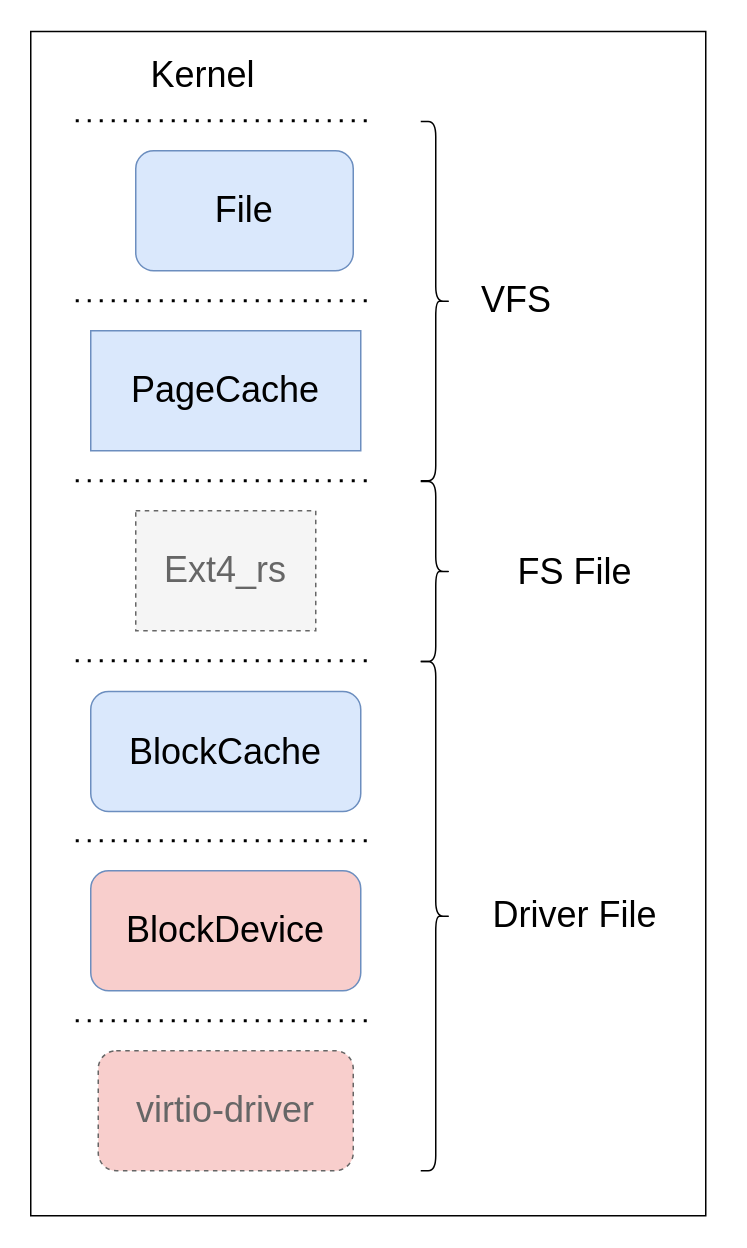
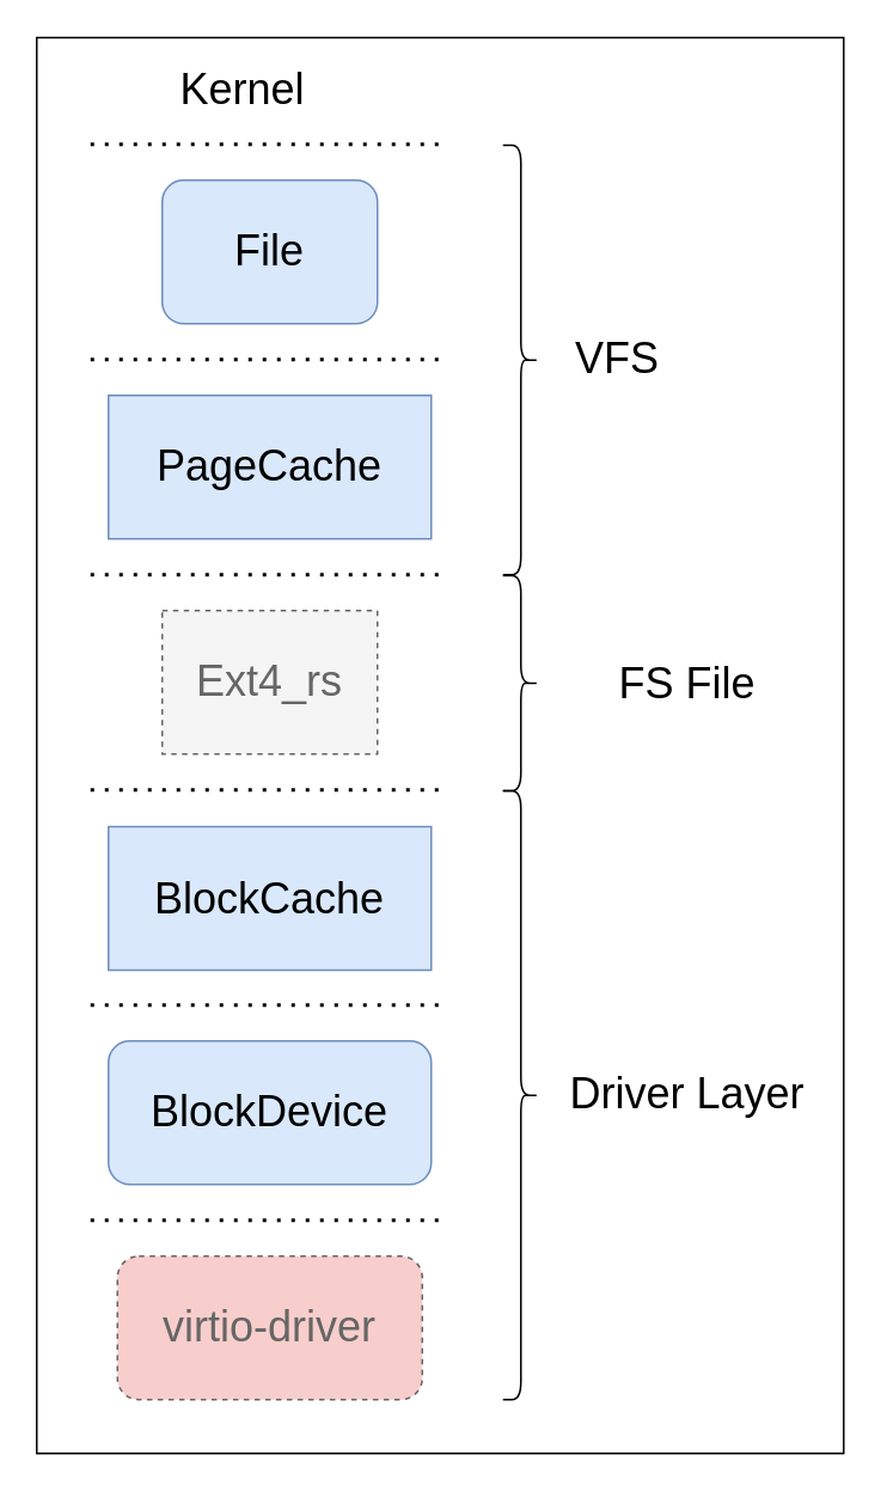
- <mxCell id="3" value="&lt;font style=&quot;font-size: 24px;&quot;&gt;File&lt;/font&gt;" style="rounded=1;whiteSpace=wrap;html=1;fillColor=#dae8fc;strokeColor=#6c8ebf;" parent="1" vertex="1"><mxGeometry x="90" y="100" width="145" height="80" as="geometry" /></mxCell>
+ <mxCell id="3" value="&lt;font style=&quot;font-size: 24px;&quot;&gt;File&lt;/font&gt;" style="rounded=1;whiteSpace=wrap;html=1;fillColor=#dae8fc;strokeColor=#6c8ebf;" parent="1" vertex="1"><mxGeometry x="90" y="100" width="120" height="80" as="geometry" /></mxCell>
- <mxCell id="11" value="&lt;font style=&quot;font-size: 24px;&quot;&gt;BlockCache&lt;/font&gt;" style="rounded=1;whiteSpace=wrap;html=1;fillColor=#dae8fc;strokeColor=#6c8ebf;" parent="1" vertex="1"><mxGeometry x="60" y="460.5" width="180" height="80" as="geometry" /></mxCell>
+ <mxCell id="11" value="&lt;font style=&quot;font-size: 24px;&quot;&gt;BlockCache&lt;/font&gt;" style="whiteSpace=wrap;html=1;fillColor=#dae8fc;strokeColor=#6c8ebf;rounded=0;" parent="1" vertex="1"><mxGeometry x="60" y="460.5" width="180" height="80" as="geometry" /></mxCell>
- <mxCell id="17" value="&lt;font style=&quot;font-size: 24px;&quot;&gt;Driver File&lt;/font&gt;" style="text;html=1;align=center;verticalAlign=middle;whiteSpace=wrap;rounded=0;" parent="1" vertex="1"><mxGeometry x="290" y="595.25" width="186" height="30" as="geometry" /></mxCell>
+ <mxCell id="17" value="&lt;font style=&quot;font-size: 24px;&quot;&gt;Driver Layer&lt;/font&gt;" style="text;html=1;align=center;verticalAlign=middle;whiteSpace=wrap;rounded=0;" parent="1" vertex="1"><mxGeometry x="290" y="595.25" width="186" height="30" as="geometry" /></mxCell>
- <mxCell id="13" value="&lt;span style=&quot;font-size: 24px;&quot;&gt;BlockDevice&lt;/span&gt;" style="rounded=1;whiteSpace=wrap;html=1;fillColor=#f8cecc;strokeColor=#6c8ebf;" parent="1" vertex="1"><mxGeometry x="60" y="580" width="180" height="80" as="geometry" /></mxCell>
+ <mxCell id="13" value="&lt;span style=&quot;font-size: 24px;&quot;&gt;BlockDevice&lt;/span&gt;" style="rounded=1;whiteSpace=wrap;html=1;fillColor=#dae8fc;strokeColor=#6c8ebf;" parent="1" vertex="1"><mxGeometry x="60" y="580" width="180" height="80" as="geometry" /></mxCell>
